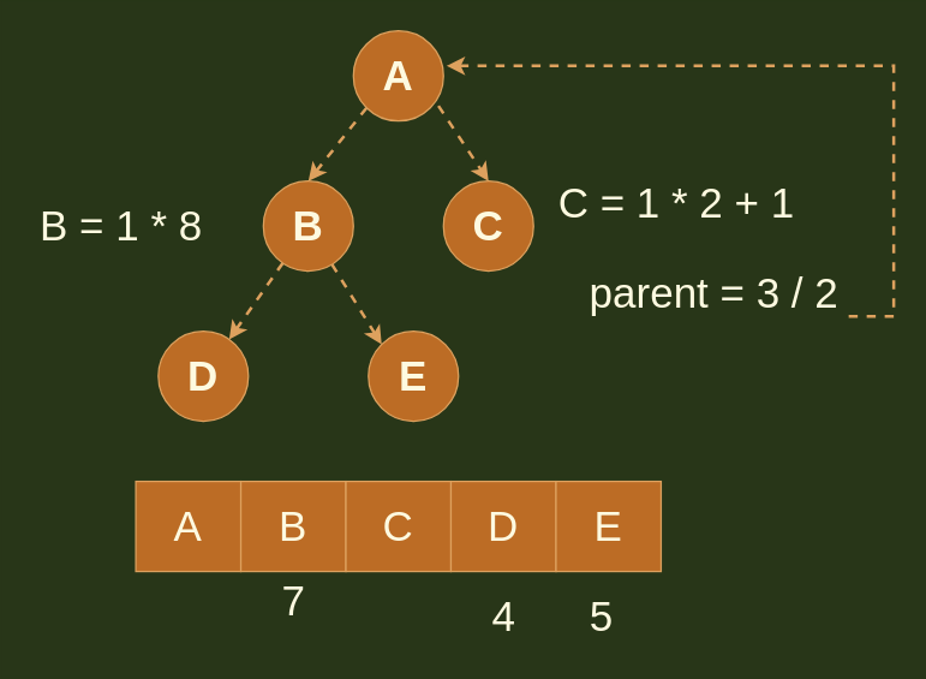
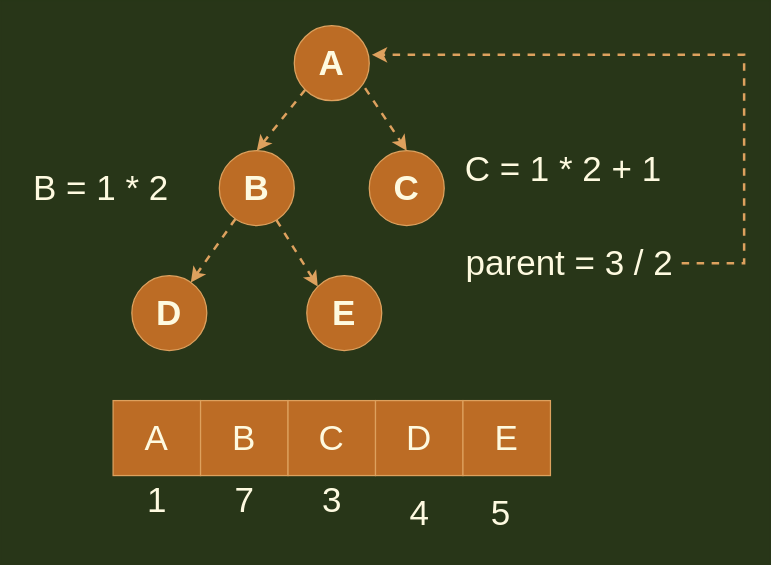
- <mxCell id="21" value="B = 1 * 8" style="text;html=1;align=center;verticalAlign=middle;resizable=0;points=[];autosize=1;strokeColor=none;fillColor=none;fontSize=28;sketch=0;shadow=0;fontColor=#FEFAE0;" vertex="1" parent="1"><mxGeometry x="20" y="130" width="120" height="40" as="geometry" /></mxCell>
+ <mxCell id="21" value="B = 1 * 2" style="text;html=1;align=center;verticalAlign=middle;resizable=0;points=[];autosize=1;strokeColor=none;fillColor=none;fontSize=28;sketch=0;shadow=0;fontColor=#FEFAE0;" vertex="1" parent="1"><mxGeometry x="20" y="130" width="120" height="40" as="geometry" /></mxCell>
- <mxCell id="24" value="parent = 3 / 2" style="text;html=1;align=center;verticalAlign=middle;resizable=0;points=[];autosize=1;strokeColor=none;fillColor=none;fontSize=28;sketch=0;shadow=0;fontColor=#FEFAE0;" vertex="1" parent="1"><mxGeometry x="385" y="175" width="180" height="40" as="geometry" /></mxCell>
+ <mxCell id="24" value="parent = 3 / 2" style="text;html=1;align=center;verticalAlign=middle;resizable=0;points=[];autosize=1;strokeColor=none;fillColor=none;fontSize=28;sketch=0;shadow=0;fontColor=#FEFAE0;" vertex="1" parent="1"><mxGeometry x="365" y="190" width="180" height="40" as="geometry" /></mxCell>
+ <mxCell id="16" value="1" style="text;html=1;align=center;verticalAlign=middle;resizable=0;points=[];autosize=1;strokeColor=none;fillColor=none;fontSize=28;fontColor=#FEFAE0;" vertex="1" parent="1"><mxGeometry x="110" y="380" width="30" height="40" as="geometry" /></mxCell>
+ <mxCell id="18" value="3" style="text;html=1;align=center;verticalAlign=middle;resizable=0;points=[];autosize=1;strokeColor=none;fillColor=none;fontSize=28;fontColor=#FEFAE0;" vertex="1" parent="1"><mxGeometry x="250" y="380" width="30" height="40" as="geometry" /></mxCell>
